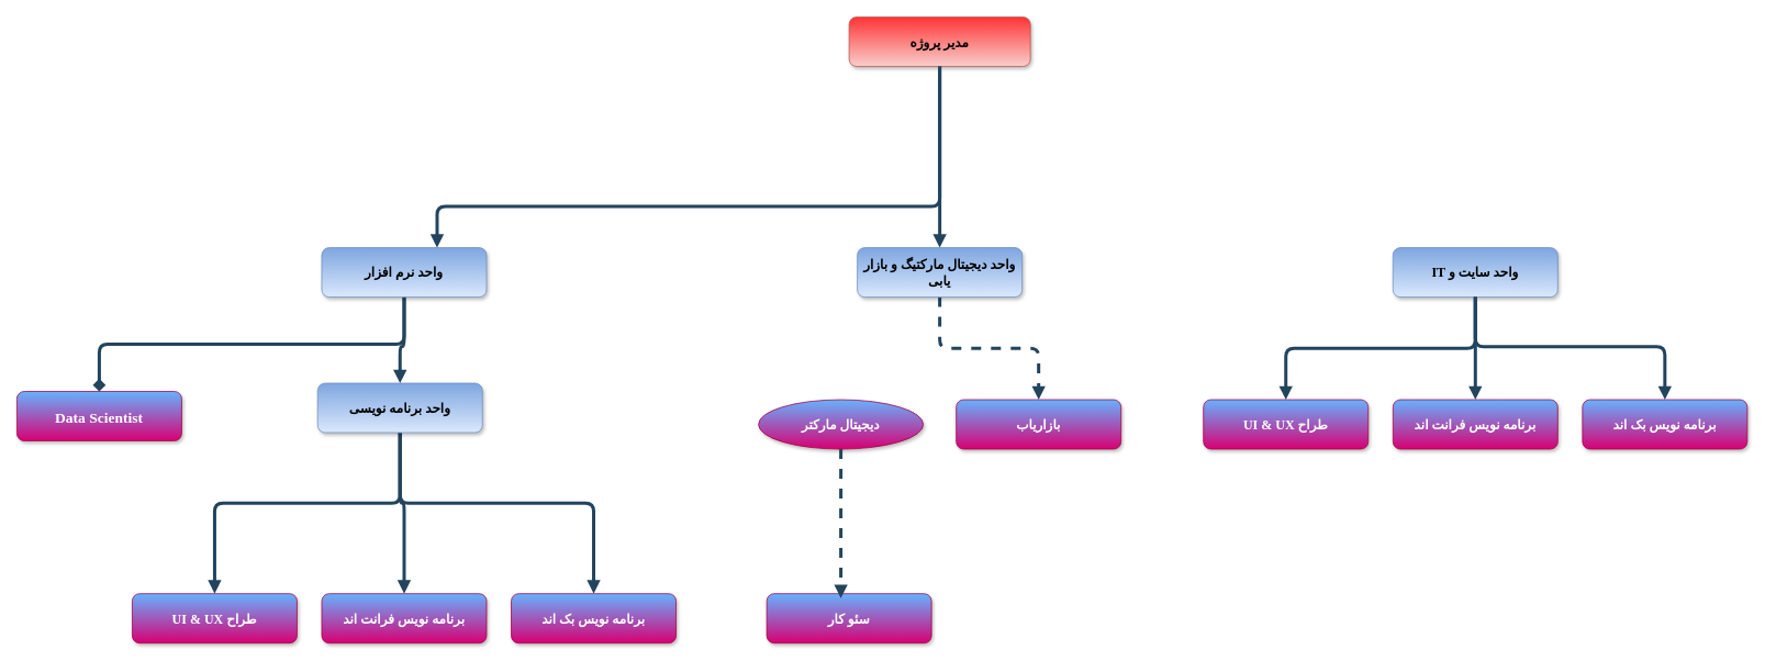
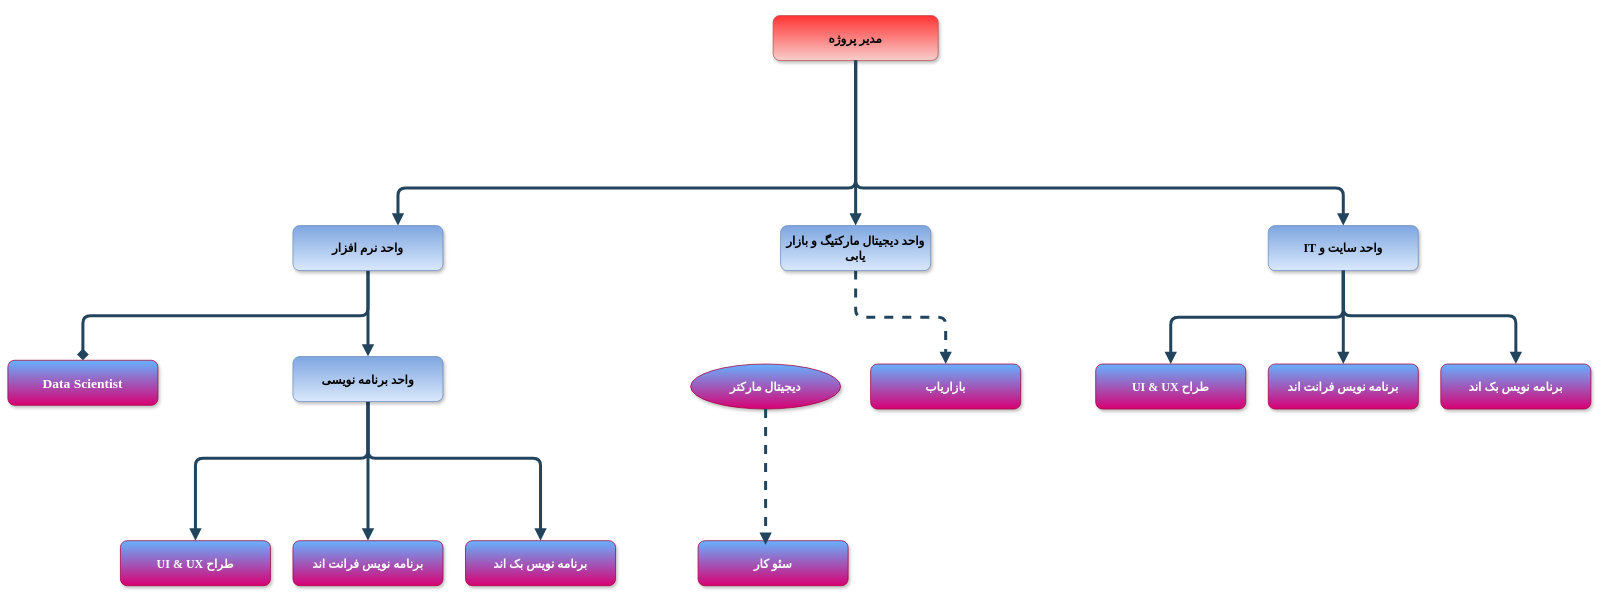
+ <mxCell id="8" value="" style="edgeStyle=elbowEdgeStyle;elbow=vertical;strokeWidth=4;endArrow=block;endFill=1;fontStyle=1;strokeColor=#23445D;fontFamily=Scheherazade New;fontSize=16;fontSource=https%3A%2F%2Ffonts.googleapis.com%2Fcss%3Ffamily%3DScheherazade%2BNew;exitX=0.5;exitY=1;exitDx=0;exitDy=0;" parent="1" source="2" target="4" edge="1"><mxGeometry x="22" y="165.5" width="100" height="100" as="geometry"><mxPoint x="782" y="-34.5" as="sourcePoint" /><mxPoint x="882" y="-134.5" as="targetPoint" /><Array as="points"><mxPoint x="1220" y="250" /><mxPoint x="1070" y="256" /><mxPoint x="1702" y="255.5" /></Array></mxGeometry></mxCell>
- <mxCell id="27" value="واحد برنامه نویسی" style="rounded=1;fillColor=#dae8fc;strokeColor=#6c8ebf;shadow=1;fontStyle=1;fontSize=16;whiteSpace=wrap;labelBackgroundColor=none;gradientColor=#7ea6e0;gradientDirection=north;fontFamily=Scheherazade New;fontSource=https%3A%2F%2Ffonts.googleapis.com%2Fcss%3Ffamily%3DScheherazade%2BNew;" vertex="1" parent="1"><mxGeometry x="385" y="464.5" width="200" height="60" as="geometry" /></mxCell>
+ <mxCell id="27" value="واحد برنامه نویسی" style="rounded=1;fillColor=#dae8fc;strokeColor=#6c8ebf;shadow=1;fontStyle=1;fontSize=16;whiteSpace=wrap;labelBackgroundColor=none;gradientColor=#7ea6e0;gradientDirection=north;fontFamily=Scheherazade New;fontSource=https%3A%2F%2Ffonts.googleapis.com%2Fcss%3Ffamily%3DScheherazade%2BNew;" vertex="1" parent="1"><mxGeometry x="390" y="474.5" width="200" height="60" as="geometry" /></mxCell>
- <mxCell id="9" value="Data Scientist" style="rounded=1;fillColor=#d80073;strokeColor=#A50040;shadow=1;fontStyle=1;fontSize=18;gradientDirection=north;fontColor=#ffffff;gradientColor=#66B2FF;fontFamily=Times New Roman;" vertex="1" parent="1"><mxGeometry x="20" y="474.5" width="200" height="60" as="geometry" /></mxCell>
+ <mxCell id="9" value="Data Scientist" style="rounded=1;fillColor=#d80073;strokeColor=#A50040;shadow=1;fontStyle=1;fontSize=18;gradientDirection=north;fontColor=#ffffff;gradientColor=#66B2FF;fontFamily=Times New Roman;" vertex="1" parent="1"><mxGeometry x="10" y="479.5" width="200" height="60" as="geometry" /></mxCell>
